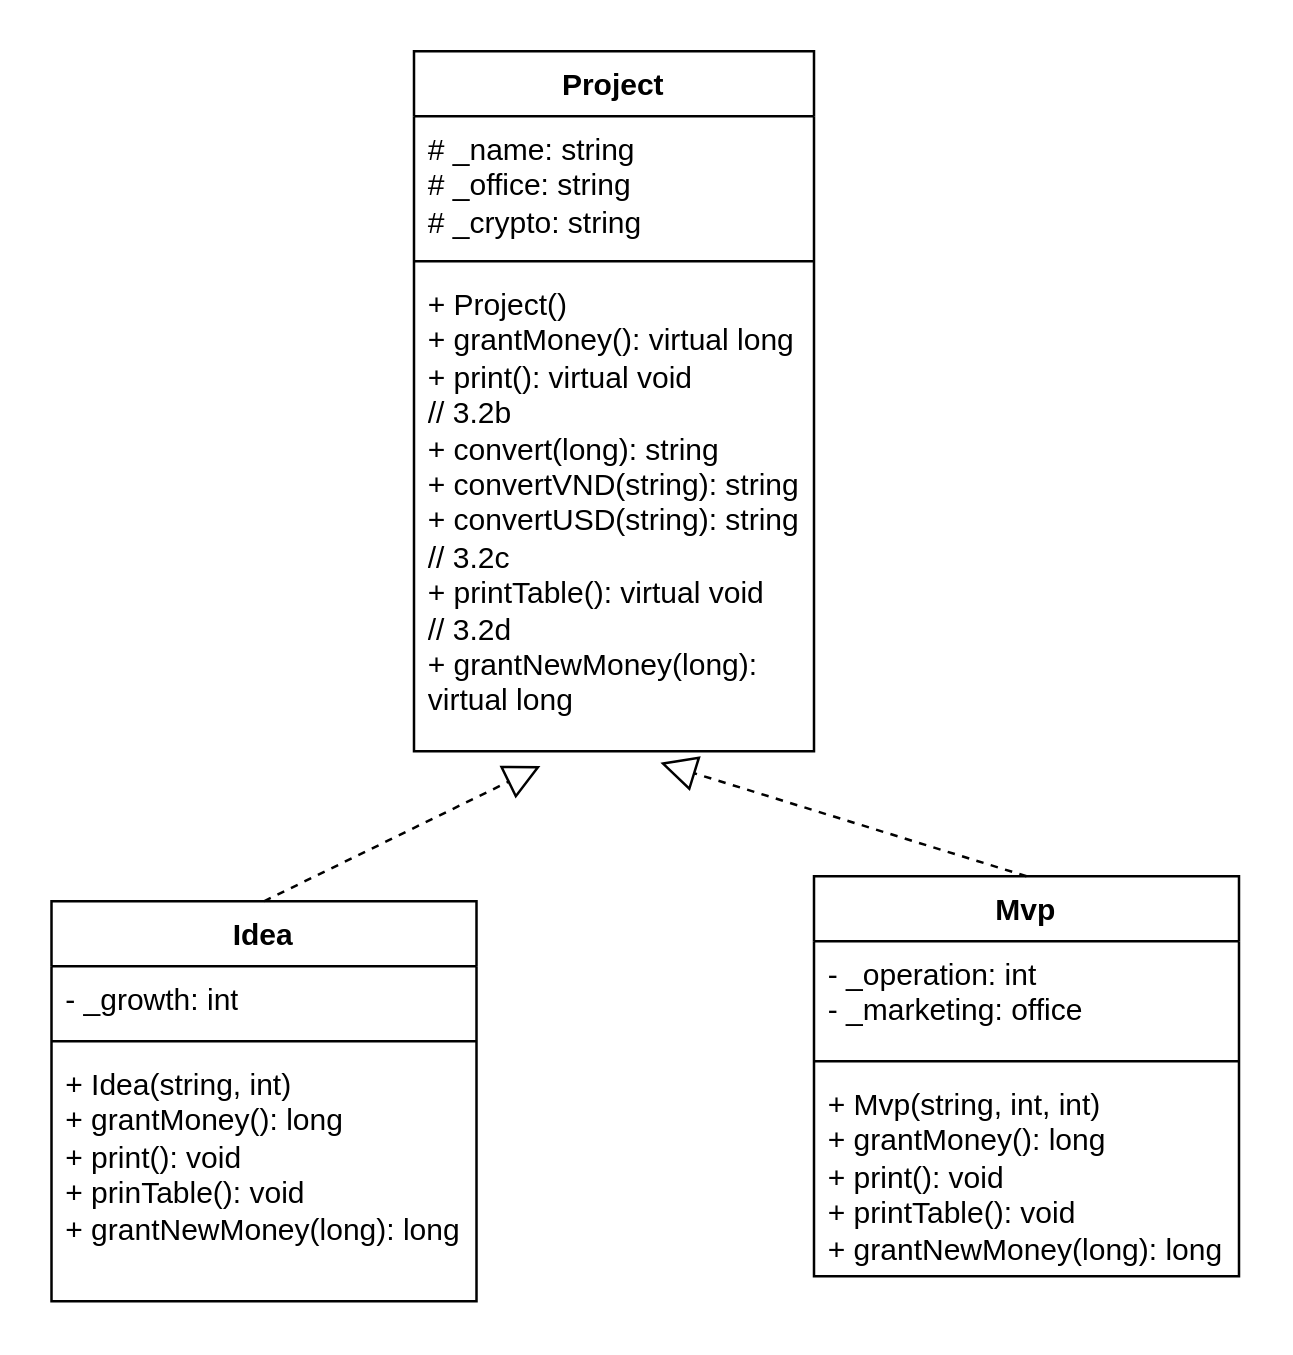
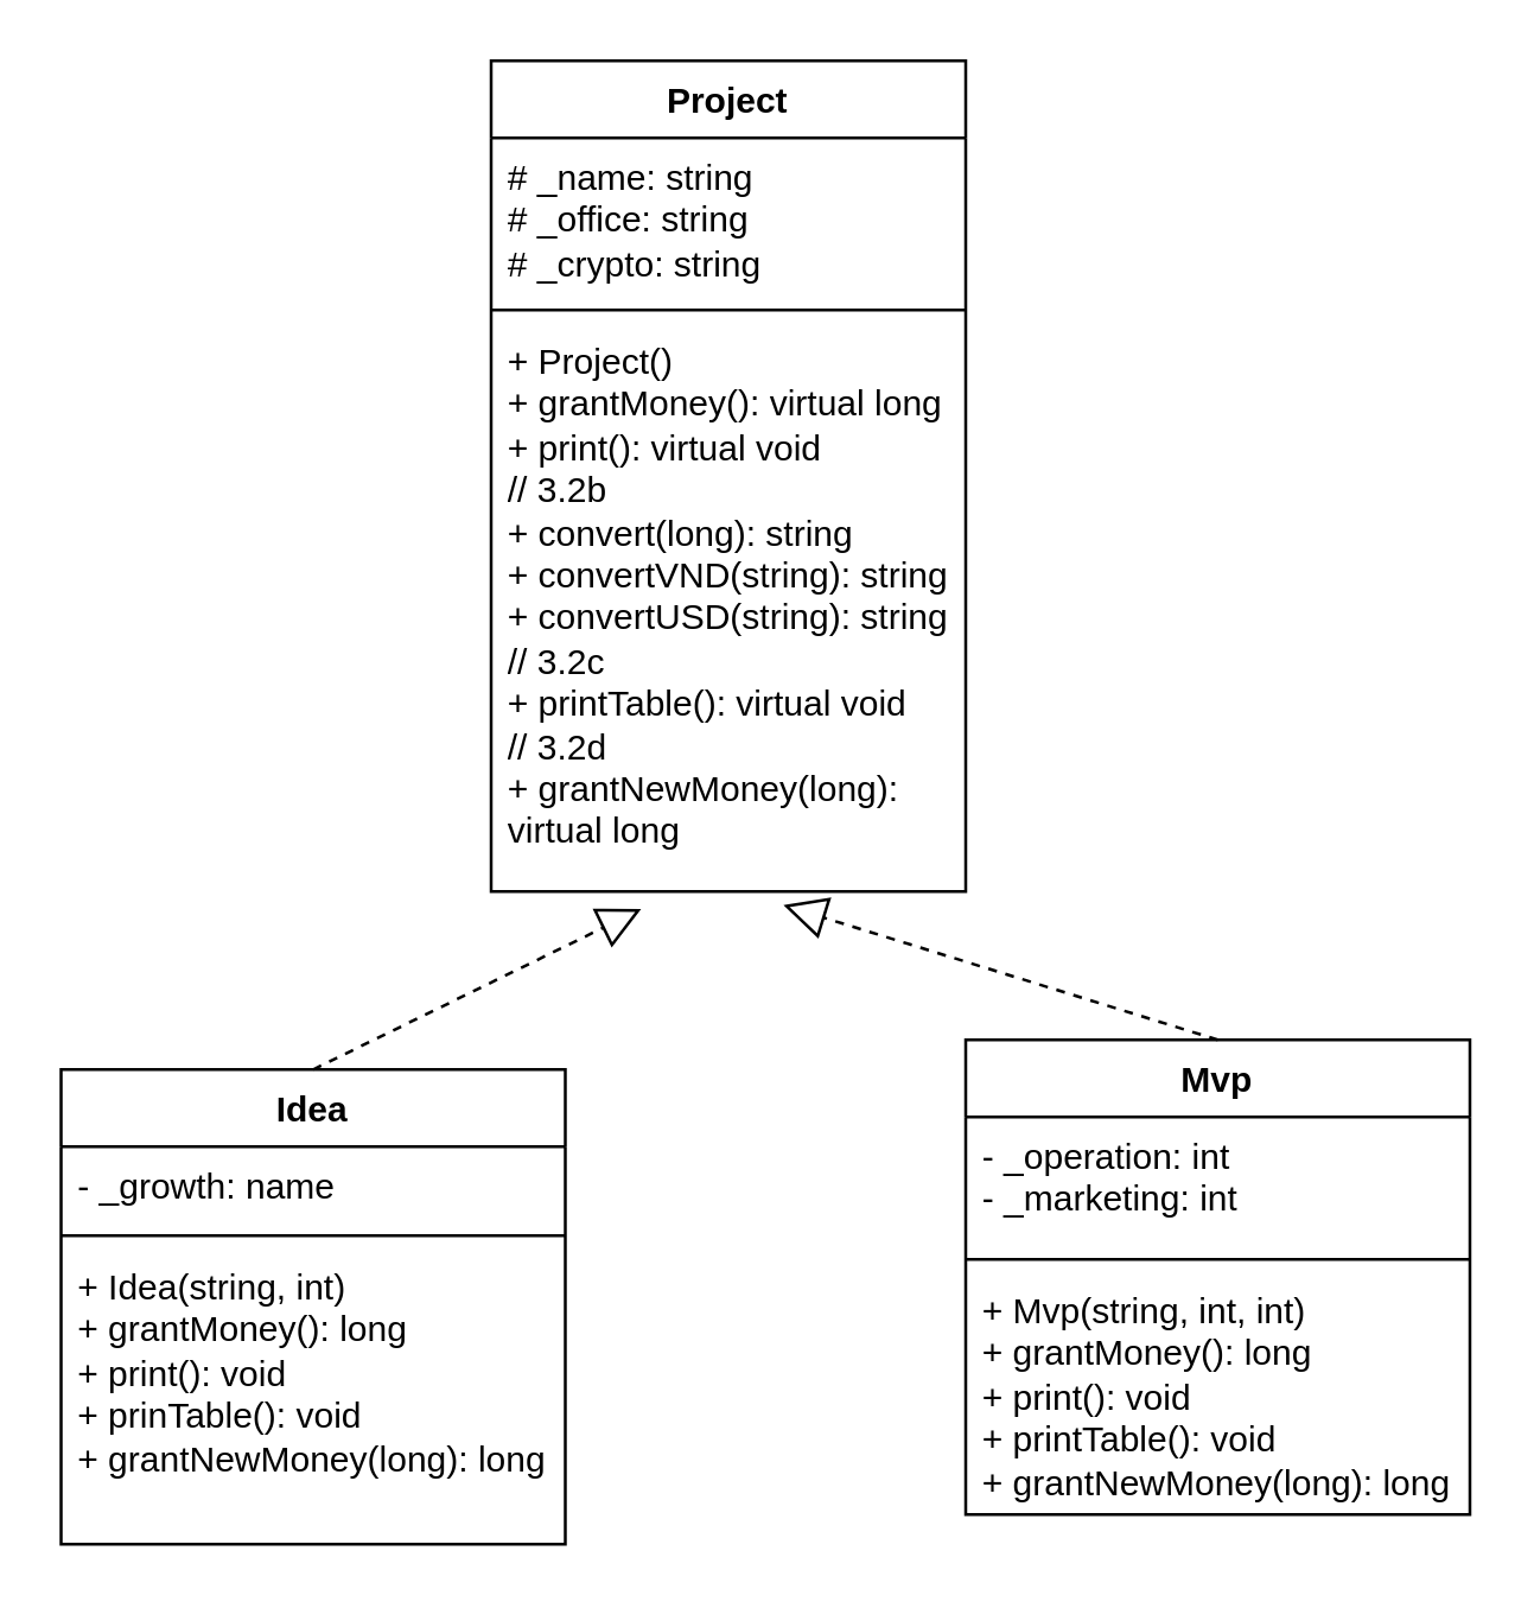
- <mxCell id="11" value="- _operation: int&lt;div&gt;- _marketing: office&lt;/div&gt;" style="text;strokeColor=none;fillColor=none;align=left;verticalAlign=top;spacingLeft=4;spacingRight=4;overflow=hidden;rotatable=0;points=[[0,0.5],[1,0.5]];portConstraint=eastwest;whiteSpace=wrap;html=1;" vertex="1" parent="10"><mxGeometry y="26" width="170" height="44" as="geometry" /></mxCell>
+ <mxCell id="11" value="- _operation: int&lt;div&gt;- _marketing: int&lt;/div&gt;" style="text;strokeColor=none;fillColor=none;align=left;verticalAlign=top;spacingLeft=4;spacingRight=4;overflow=hidden;rotatable=0;points=[[0,0.5],[1,0.5]];portConstraint=eastwest;whiteSpace=wrap;html=1;" vertex="1" parent="10"><mxGeometry y="26" width="170" height="44" as="geometry" /></mxCell>
- <mxCell id="7" value="- _growth: int" style="text;strokeColor=none;fillColor=none;align=left;verticalAlign=top;spacingLeft=4;spacingRight=4;overflow=hidden;rotatable=0;points=[[0,0.5],[1,0.5]];portConstraint=eastwest;whiteSpace=wrap;html=1;" vertex="1" parent="6"><mxGeometry y="26" width="170" height="26" as="geometry" /></mxCell>
+ <mxCell id="7" value="- _growth: name" style="text;strokeColor=none;fillColor=none;align=left;verticalAlign=top;spacingLeft=4;spacingRight=4;overflow=hidden;rotatable=0;points=[[0,0.5],[1,0.5]];portConstraint=eastwest;whiteSpace=wrap;html=1;" vertex="1" parent="6"><mxGeometry y="26" width="170" height="26" as="geometry" /></mxCell>
